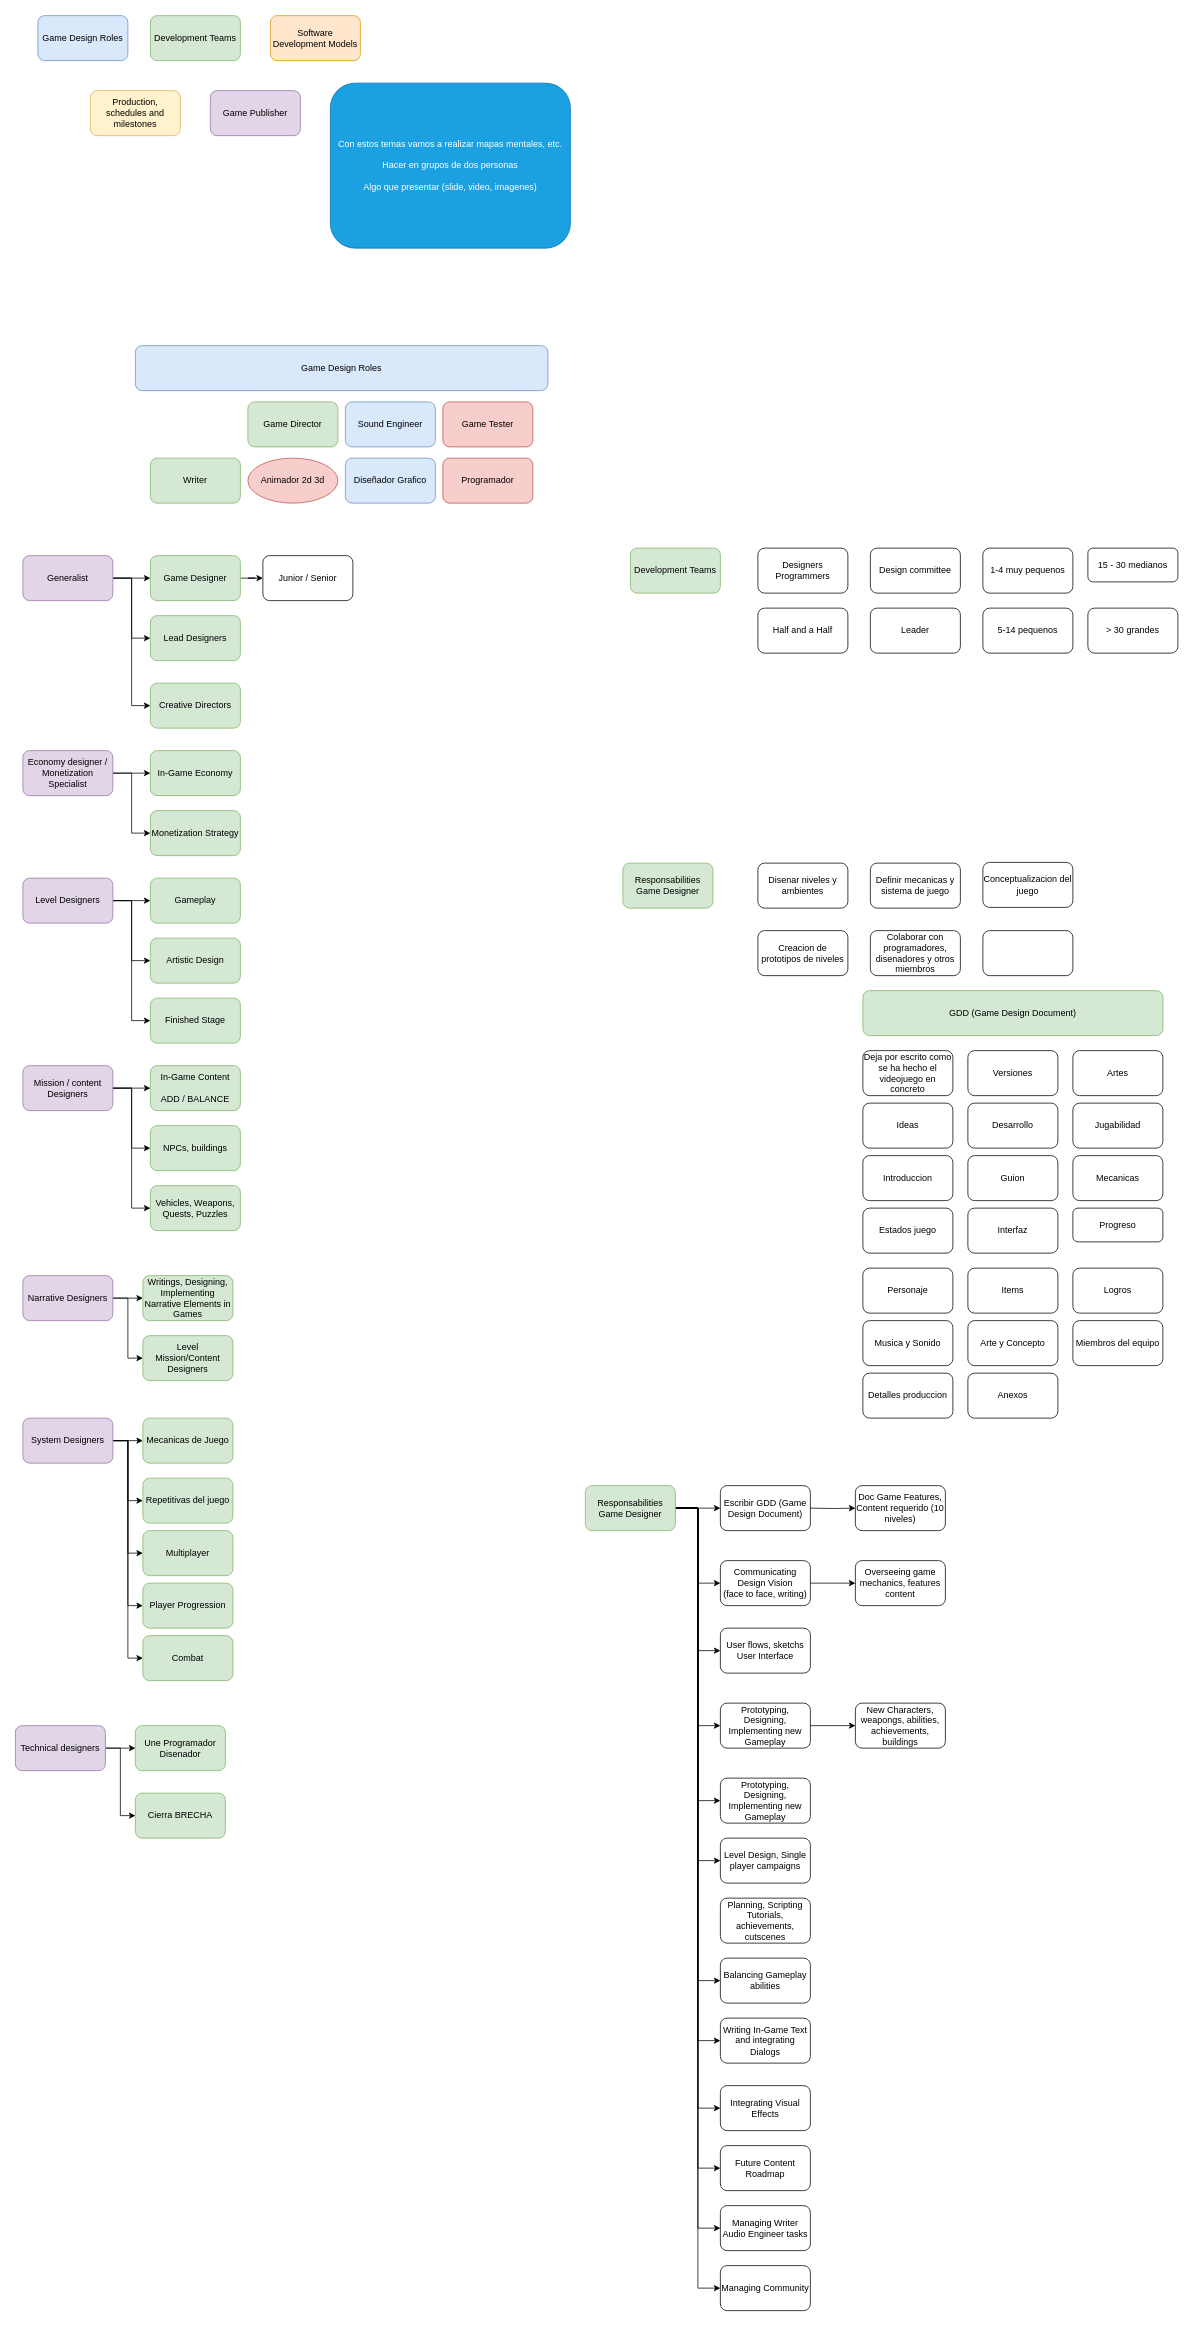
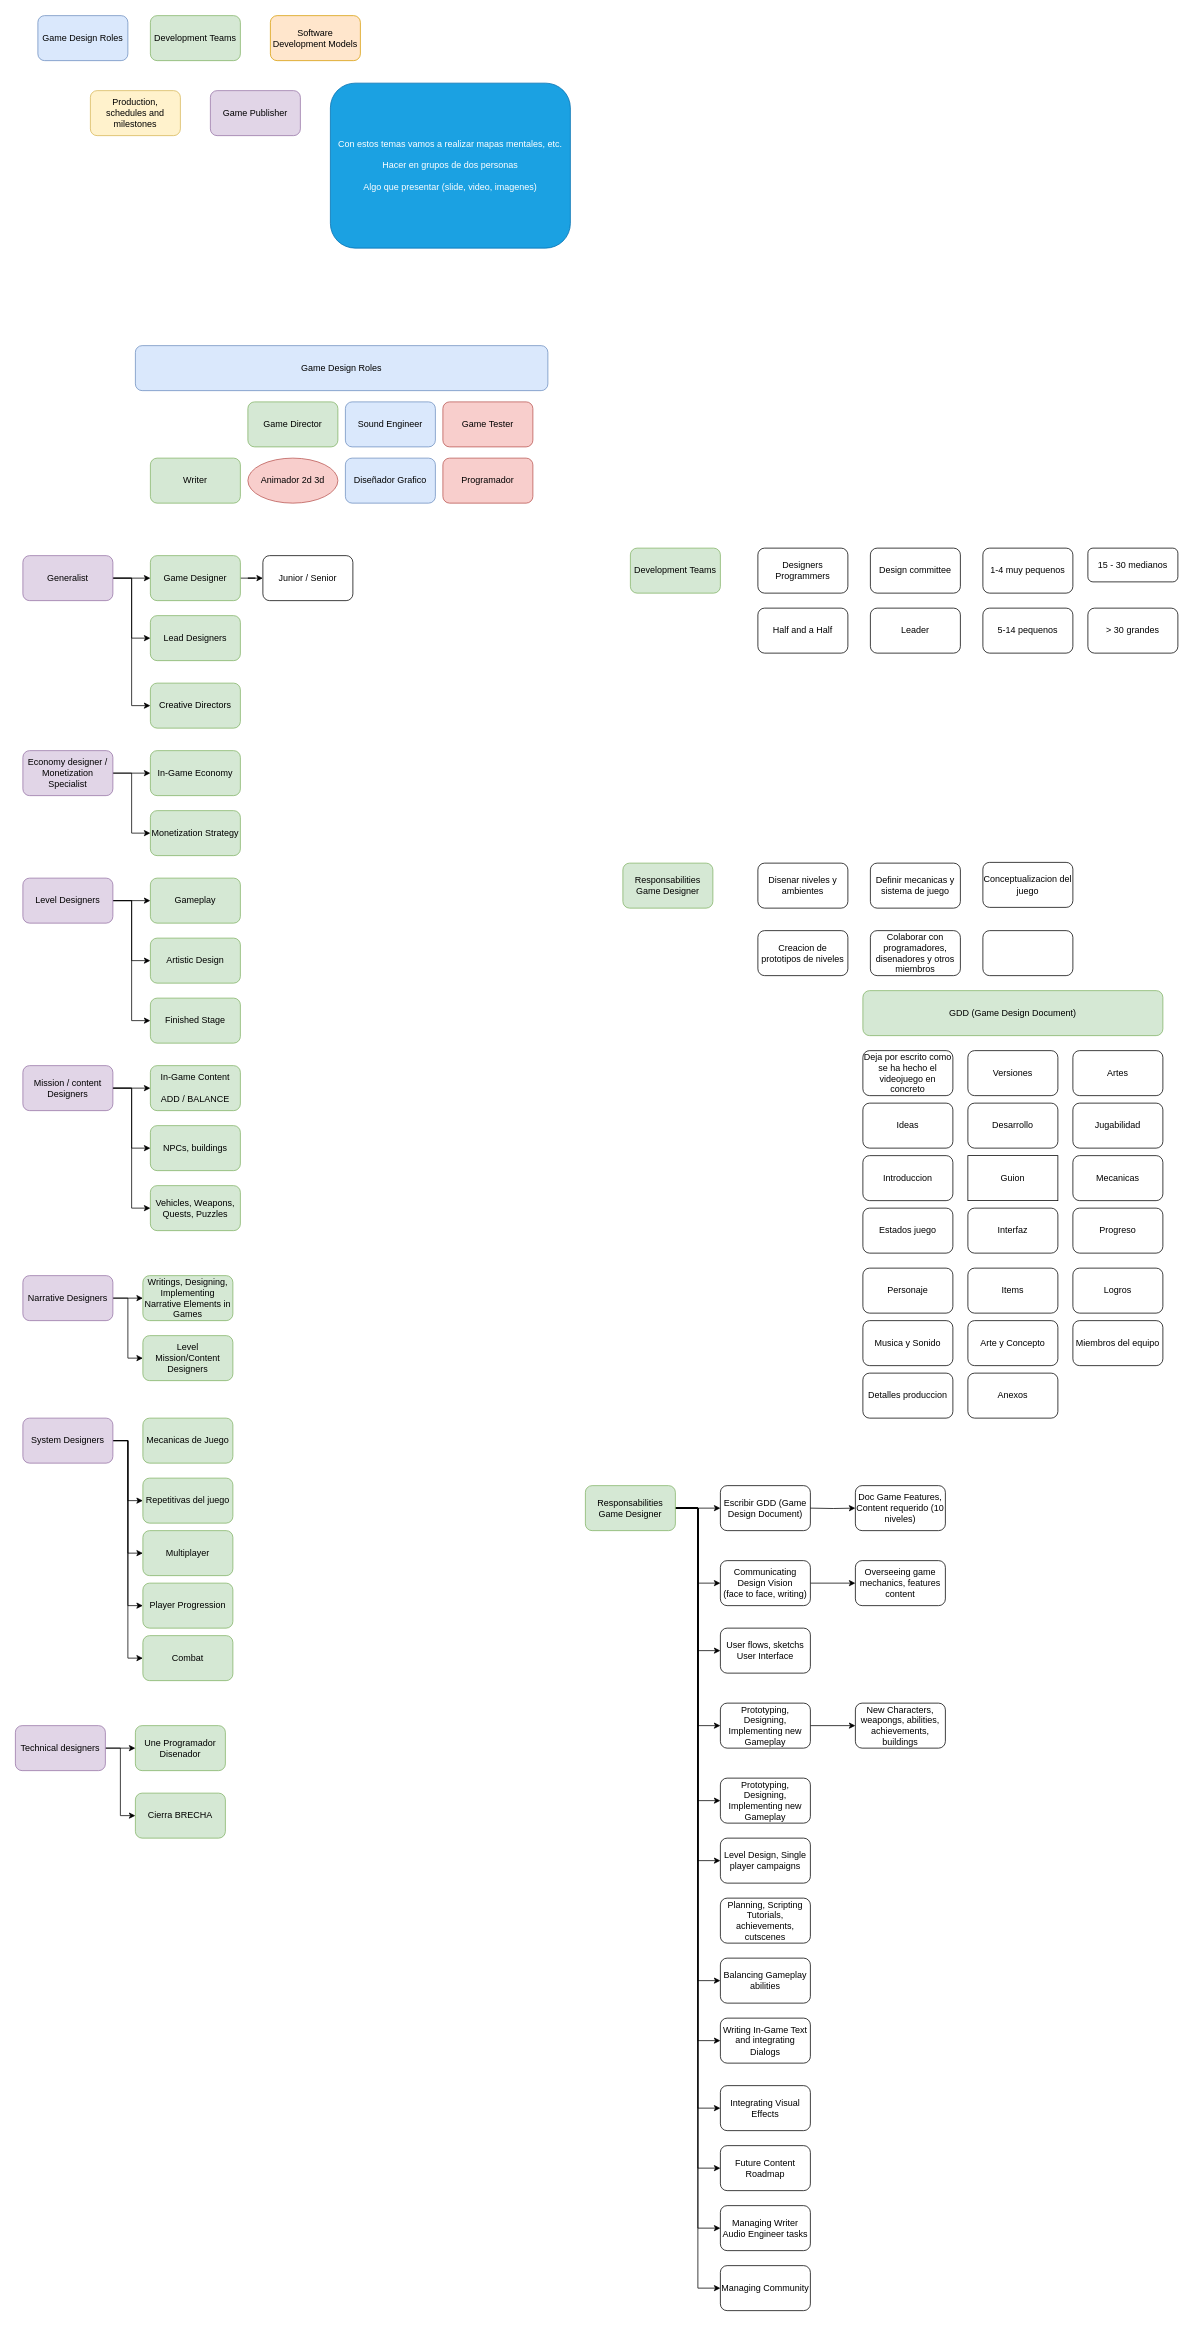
- <mxCell id="99" value="Guion" style="rounded=1;whiteSpace=wrap;html=1;" vertex="1" parent="1"><mxGeometry x="1290" y="1540" width="120" height="60" as="geometry" /></mxCell>
+ <mxCell id="99" value="Guion" style="whiteSpace=wrap;html=1;rounded=0;" vertex="1" parent="1"><mxGeometry x="1290" y="1540" width="120" height="60" as="geometry" /></mxCell>
- <mxCell id="108" value="Progreso" style="rounded=1;whiteSpace=wrap;html=1;" vertex="1" parent="1"><mxGeometry x="1430" y="1610" width="120" height="45" as="geometry" /></mxCell>
+ <mxCell id="108" value="Progreso" style="rounded=1;whiteSpace=wrap;html=1;" vertex="1" parent="1"><mxGeometry x="1430" y="1610" width="120" height="60" as="geometry" /></mxCell>
- <mxCell id="49" style="edgeStyle=orthogonalEdgeStyle;rounded=0;orthogonalLoop=1;jettySize=auto;html=1;" edge="1" parent="1" source="54" target="55"><mxGeometry relative="1" as="geometry" /></mxCell>
